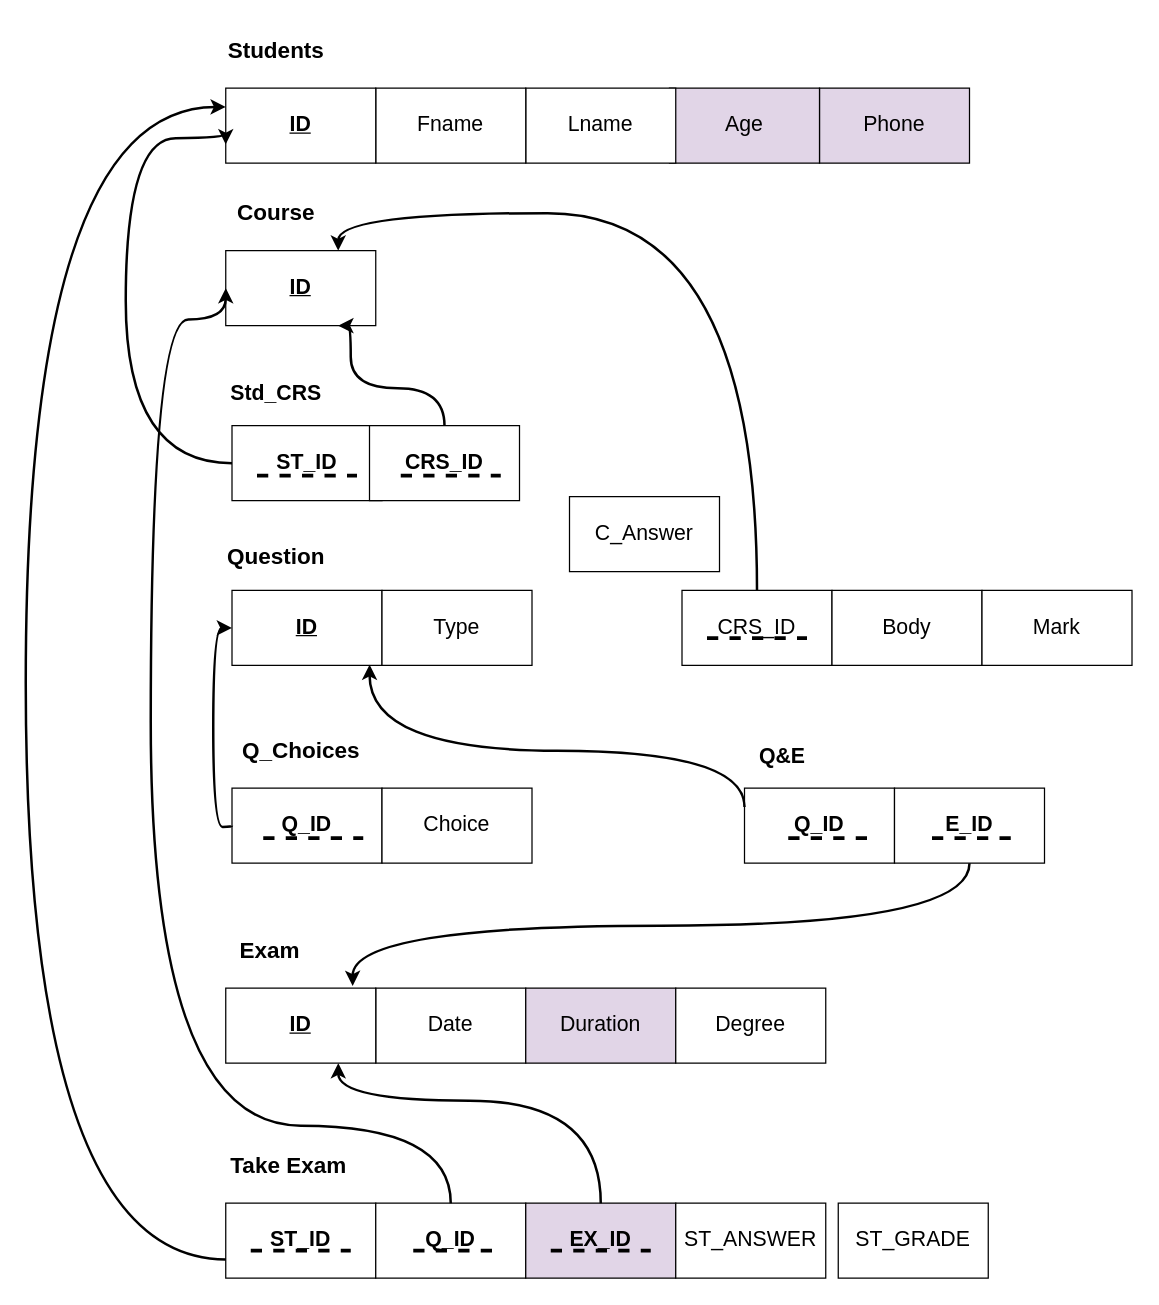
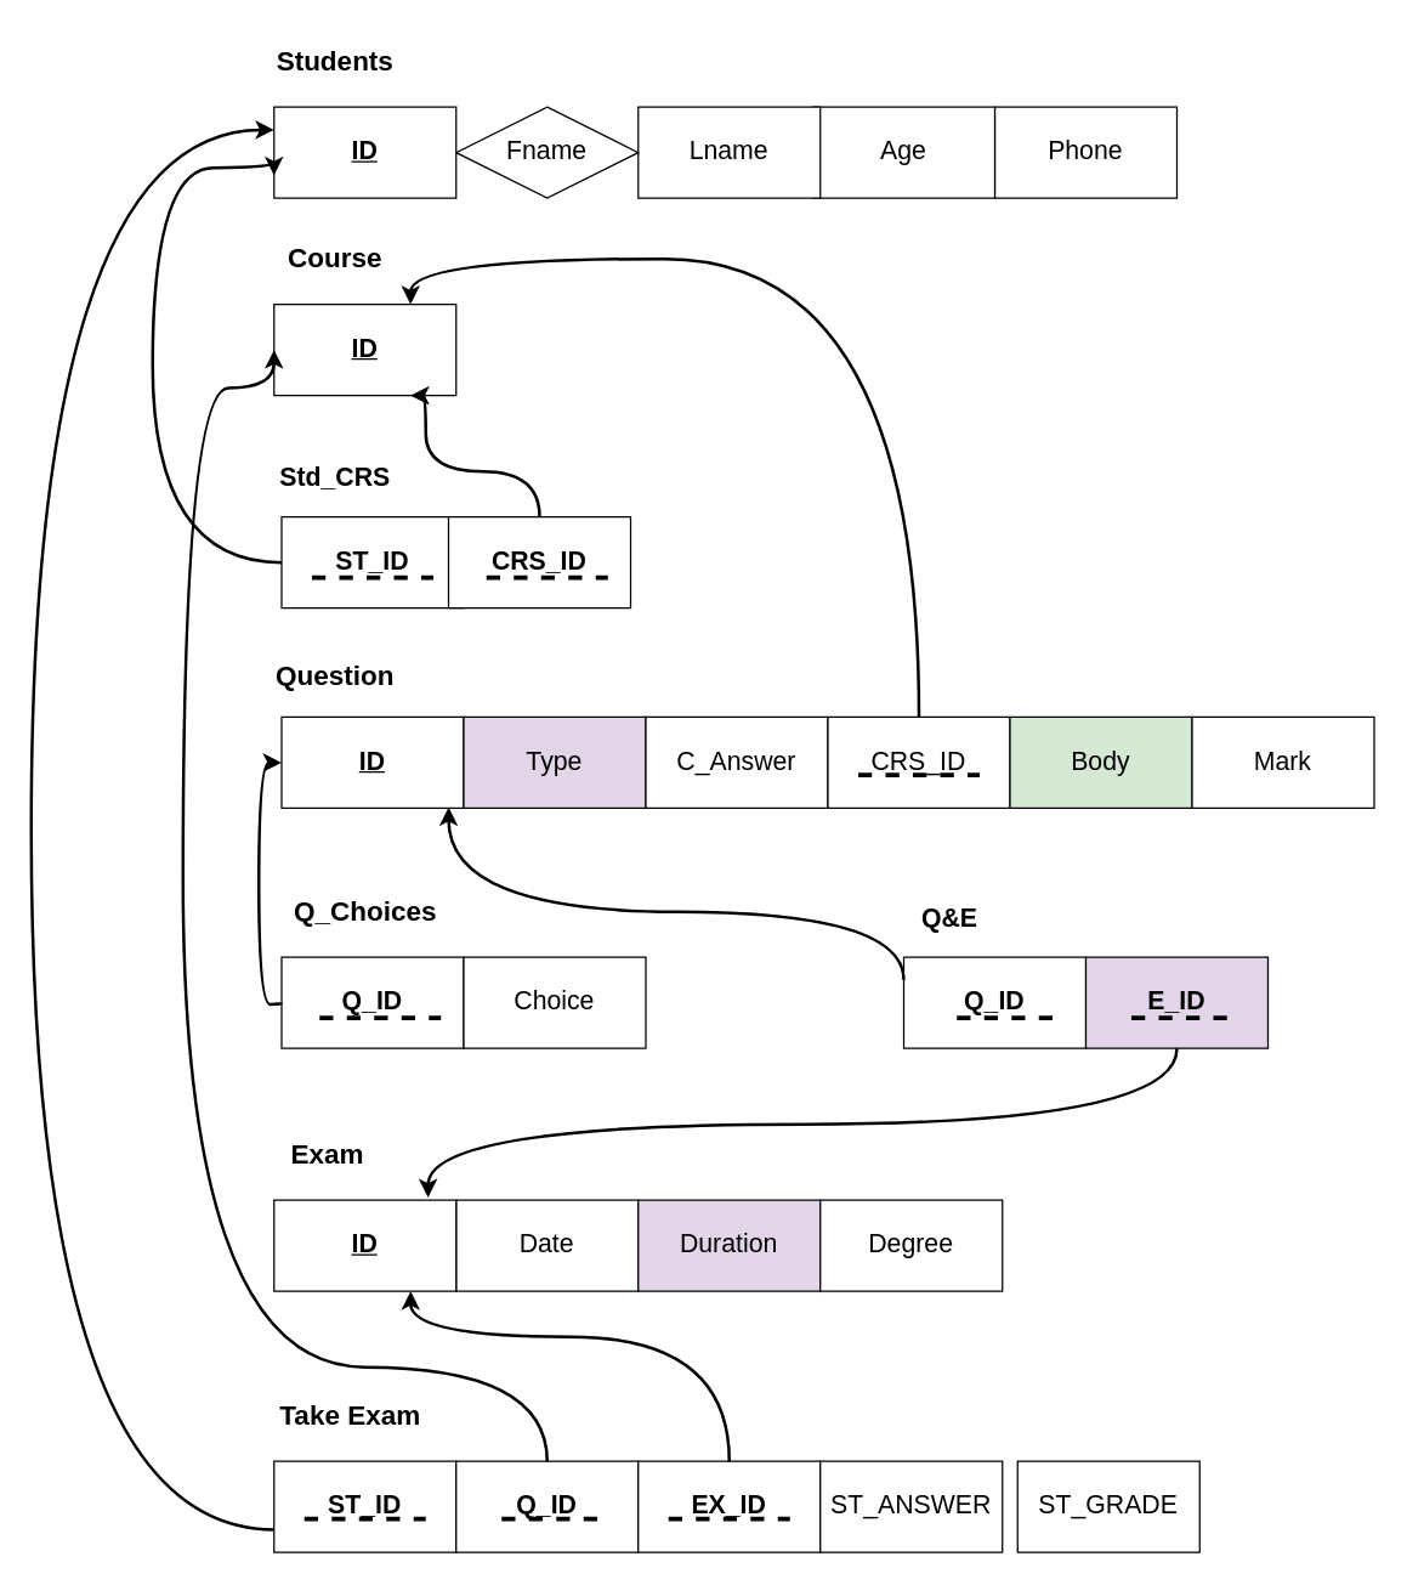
- <mxCell id="7" value="&lt;font style=&quot;font-size: 17px;&quot;&gt;Fname&lt;/font&gt;" style="rounded=0;whiteSpace=wrap;html=1;" parent="1" vertex="1"><mxGeometry x="300" y="70" width="120" height="60" as="geometry" /></mxCell>
+ <mxCell id="7" value="&lt;font style=&quot;font-size: 17px;&quot;&gt;Fname&lt;/font&gt;" style="rhombus;whiteSpace=wrap;html=1;" parent="1" vertex="1"><mxGeometry x="300" y="70" width="120" height="60" as="geometry" /></mxCell>
- <mxCell id="5" value="&lt;font style=&quot;font-size: 17px;&quot;&gt;Age&lt;/font&gt;" style="rounded=0;whiteSpace=wrap;html=1;fillColor=#e1d5e7;" parent="1" vertex="1"><mxGeometry x="535" y="70" width="120" height="60" as="geometry" /></mxCell>
+ <mxCell id="5" value="&lt;font style=&quot;font-size: 17px;&quot;&gt;Age&lt;/font&gt;" style="rounded=0;whiteSpace=wrap;html=1;" parent="1" vertex="1"><mxGeometry x="535" y="70" width="120" height="60" as="geometry" /></mxCell>
- <mxCell id="4" value="&lt;font style=&quot;font-size: 17px;&quot;&gt;Phone&lt;/font&gt;" style="rounded=0;whiteSpace=wrap;html=1;fillColor=#e1d5e7;" parent="1" vertex="1"><mxGeometry x="655" y="70" width="120" height="60" as="geometry" /></mxCell>
+ <mxCell id="4" value="&lt;font style=&quot;font-size: 17px;&quot;&gt;Phone&lt;/font&gt;" style="rounded=0;whiteSpace=wrap;html=1;" parent="1" vertex="1"><mxGeometry x="655" y="70" width="120" height="60" as="geometry" /></mxCell>
- <mxCell id="12" value="&lt;font style=&quot;font-size: 17px;&quot;&gt;C_Answer&lt;/font&gt;" style="rounded=0;whiteSpace=wrap;html=1;" parent="1" vertex="1"><mxGeometry x="455" y="396.8" width="120" height="60" as="geometry" /></mxCell>
+ <mxCell id="12" value="&lt;font style=&quot;font-size: 17px;&quot;&gt;C_Answer&lt;/font&gt;" style="rounded=0;whiteSpace=wrap;html=1;" parent="1" vertex="1"><mxGeometry x="425" y="471.8" width="120" height="60" as="geometry" /></mxCell>
- <mxCell id="11" value="&lt;font style=&quot;font-size: 17px;&quot;&gt;Type&lt;/font&gt;" style="rounded=0;whiteSpace=wrap;html=1;" parent="1" vertex="1"><mxGeometry x="305" y="471.8" width="120" height="60" as="geometry" /></mxCell>
+ <mxCell id="11" value="&lt;font style=&quot;font-size: 17px;&quot;&gt;Type&lt;/font&gt;" style="rounded=0;whiteSpace=wrap;html=1;fillColor=#e1d5e7;" parent="1" vertex="1"><mxGeometry x="305" y="471.8" width="120" height="60" as="geometry" /></mxCell>
- <mxCell id="25" value="&lt;font style=&quot;font-size: 17px;&quot;&gt;Body&lt;/font&gt;" style="rounded=0;whiteSpace=wrap;html=1;" parent="1" vertex="1"><mxGeometry x="665" y="471.8" width="120" height="60" as="geometry" /></mxCell>
+ <mxCell id="25" value="&lt;font style=&quot;font-size: 17px;&quot;&gt;Body&lt;/font&gt;" style="rounded=0;whiteSpace=wrap;html=1;fillColor=#d5e8d4;" parent="1" vertex="1"><mxGeometry x="665" y="471.8" width="120" height="60" as="geometry" /></mxCell>
- <mxCell id="39" value="&lt;b&gt;&lt;font style=&quot;font-size: 17px;&quot;&gt;E_ID&lt;/font&gt;&lt;/b&gt;" style="rounded=0;whiteSpace=wrap;html=1;" parent="1" vertex="1"><mxGeometry x="715" y="630" width="120" height="60" as="geometry" /></mxCell>
+ <mxCell id="39" value="&lt;b&gt;&lt;font style=&quot;font-size: 17px;&quot;&gt;E_ID&lt;/font&gt;&lt;/b&gt;" style="rounded=0;whiteSpace=wrap;html=1;fillColor=#e1d5e7;" parent="1" vertex="1"><mxGeometry x="715" y="630" width="120" height="60" as="geometry" /></mxCell>
- <mxCell id="28" value="&lt;b&gt;&lt;font style=&quot;font-size: 17px;&quot;&gt;EX_ID&lt;/font&gt;&lt;/b&gt;" style="rounded=0;whiteSpace=wrap;html=1;fillColor=#e1d5e7;" parent="1" vertex="1"><mxGeometry x="420" y="962" width="120" height="60" as="geometry" /></mxCell>
+ <mxCell id="28" value="&lt;b&gt;&lt;font style=&quot;font-size: 17px;&quot;&gt;EX_ID&lt;/font&gt;&lt;/b&gt;" style="rounded=0;whiteSpace=wrap;html=1;" parent="1" vertex="1"><mxGeometry x="420" y="962" width="120" height="60" as="geometry" /></mxCell>
